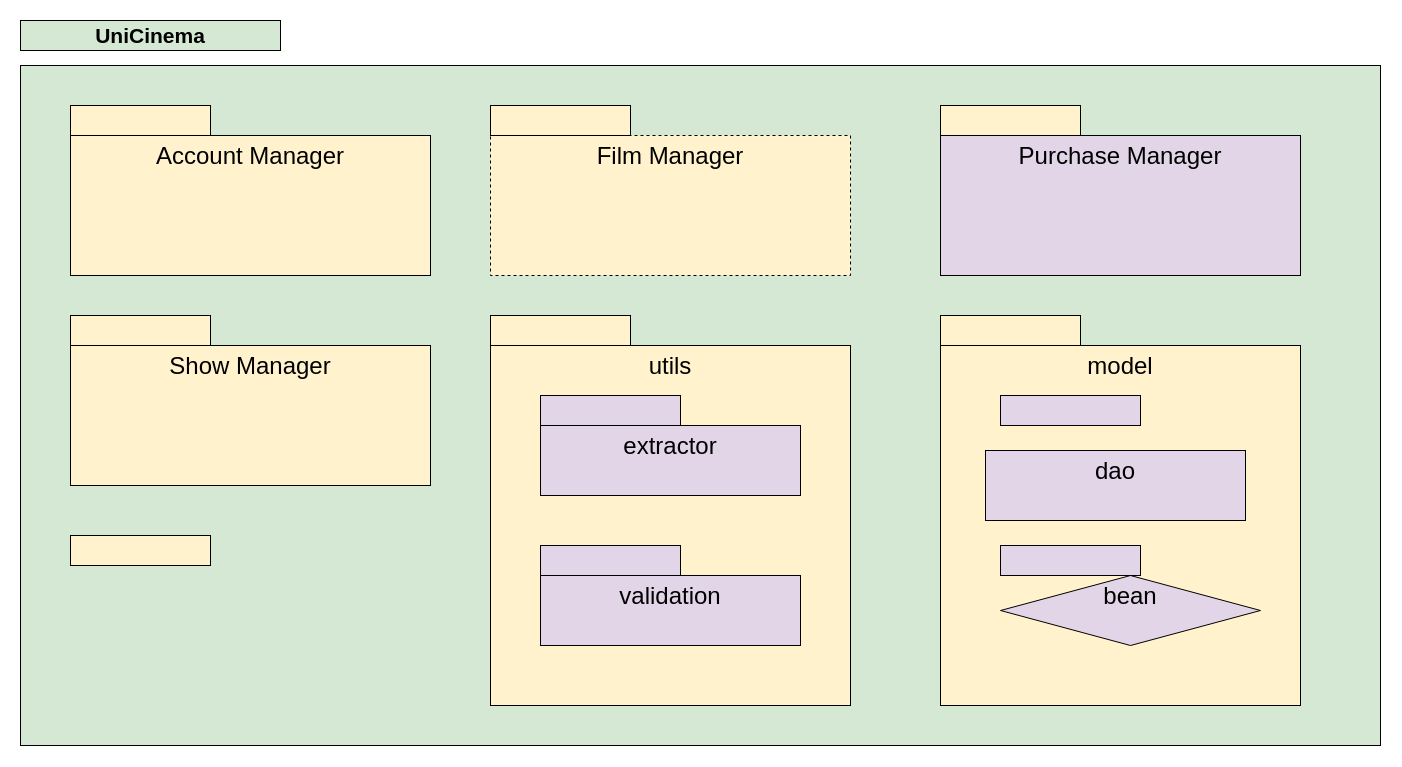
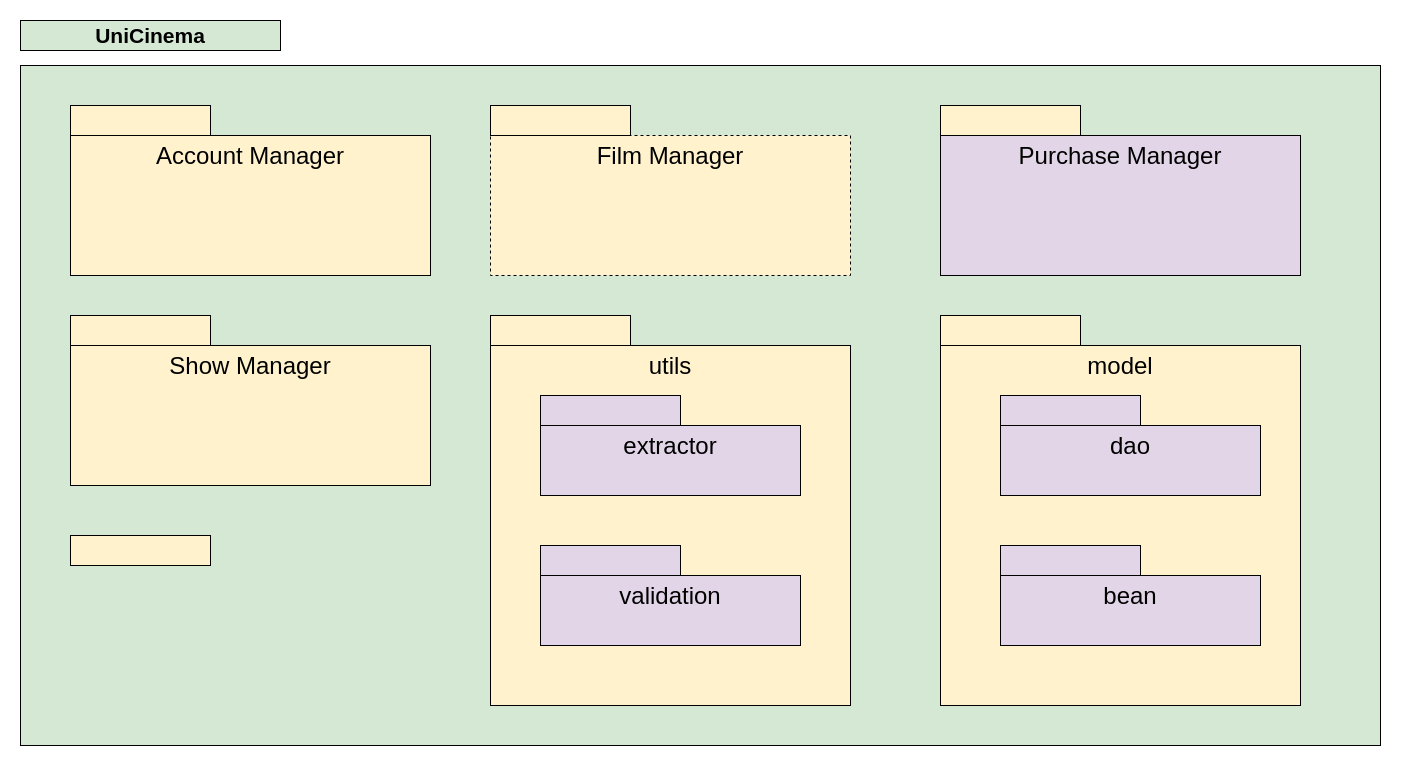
- <mxCell id="18" value="dao" style="rounded=0;whiteSpace=wrap;html=1;fontSize=24;fontStyle=0;horizontal=1;verticalAlign=top;fillColor=#e1d5e7;strokeColor=default;" vertex="1" parent="1"><mxGeometry x="985" y="450" width="260" height="70" as="geometry" /></mxCell>
+ <mxCell id="18" value="dao" style="rounded=0;whiteSpace=wrap;html=1;fontSize=24;fontStyle=0;horizontal=1;verticalAlign=top;fillColor=#e1d5e7;strokeColor=default;" vertex="1" parent="1"><mxGeometry x="1000" y="425" width="260" height="70" as="geometry" /></mxCell>
- <mxCell id="14" value="bean" style="rhombus;whiteSpace=wrap;html=1;fontSize=24;fontStyle=0;horizontal=1;verticalAlign=top;fillColor=#e1d5e7;strokeColor=default;" vertex="1" parent="1"><mxGeometry x="1000" y="575" width="260" height="70" as="geometry" /></mxCell>
+ <mxCell id="14" value="bean" style="rounded=0;whiteSpace=wrap;html=1;fontSize=24;fontStyle=0;horizontal=1;verticalAlign=top;fillColor=#e1d5e7;strokeColor=default;" vertex="1" parent="1"><mxGeometry x="1000" y="575" width="260" height="70" as="geometry" /></mxCell>
